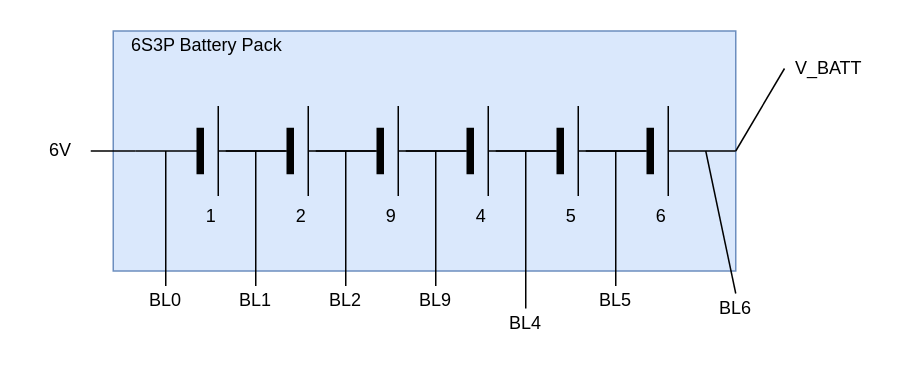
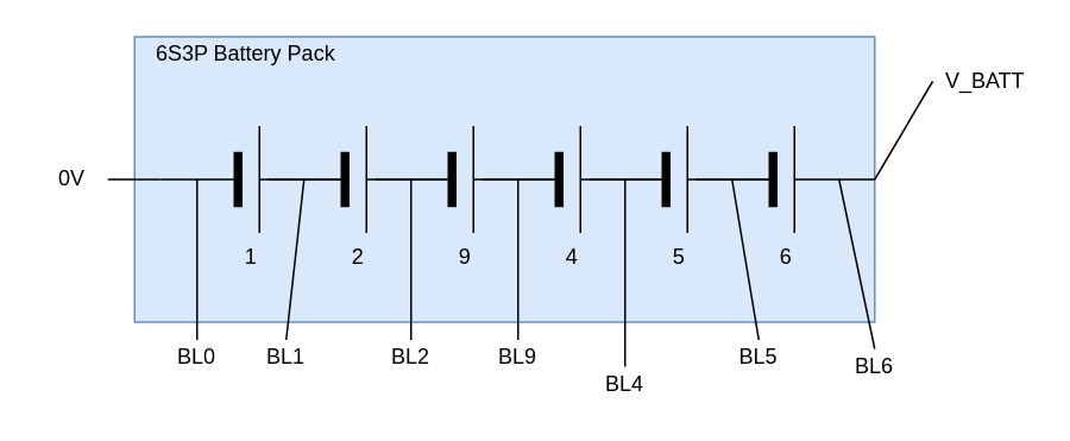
- <mxCell id="10" value="6V" style="text;html=1;strokeColor=none;fillColor=none;align=center;verticalAlign=middle;whiteSpace=wrap;rounded=0;" parent="1" vertex="1"><mxGeometry x="20" y="90" width="40" height="20" as="geometry" /></mxCell>
+ <mxCell id="10" value="0V" style="text;html=1;strokeColor=none;fillColor=none;align=center;verticalAlign=middle;whiteSpace=wrap;rounded=0;" parent="1" vertex="1"><mxGeometry x="20" y="90" width="40" height="20" as="geometry" /></mxCell>
- <mxCell id="15" value="BL1" style="text;html=1;strokeColor=none;fillColor=none;align=center;verticalAlign=middle;whiteSpace=wrap;rounded=0;" parent="1" vertex="1"><mxGeometry x="150" y="190" width="40" height="20" as="geometry" /></mxCell>
+ <mxCell id="15" value="BL1" style="text;html=1;strokeColor=none;fillColor=none;align=center;verticalAlign=middle;whiteSpace=wrap;rounded=0;" parent="1" vertex="1"><mxGeometry x="140" y="190" width="40" height="20" as="geometry" /></mxCell>
- <mxCell id="23" value="BL5" style="text;html=1;strokeColor=none;fillColor=none;align=center;verticalAlign=middle;whiteSpace=wrap;rounded=0;" parent="1" vertex="1"><mxGeometry x="390" y="190" width="40" height="20" as="geometry" /></mxCell>
+ <mxCell id="23" value="BL5" style="text;html=1;strokeColor=none;fillColor=none;align=center;verticalAlign=middle;whiteSpace=wrap;rounded=0;" parent="1" vertex="1"><mxGeometry x="405" y="190" width="40" height="20" as="geometry" /></mxCell>
